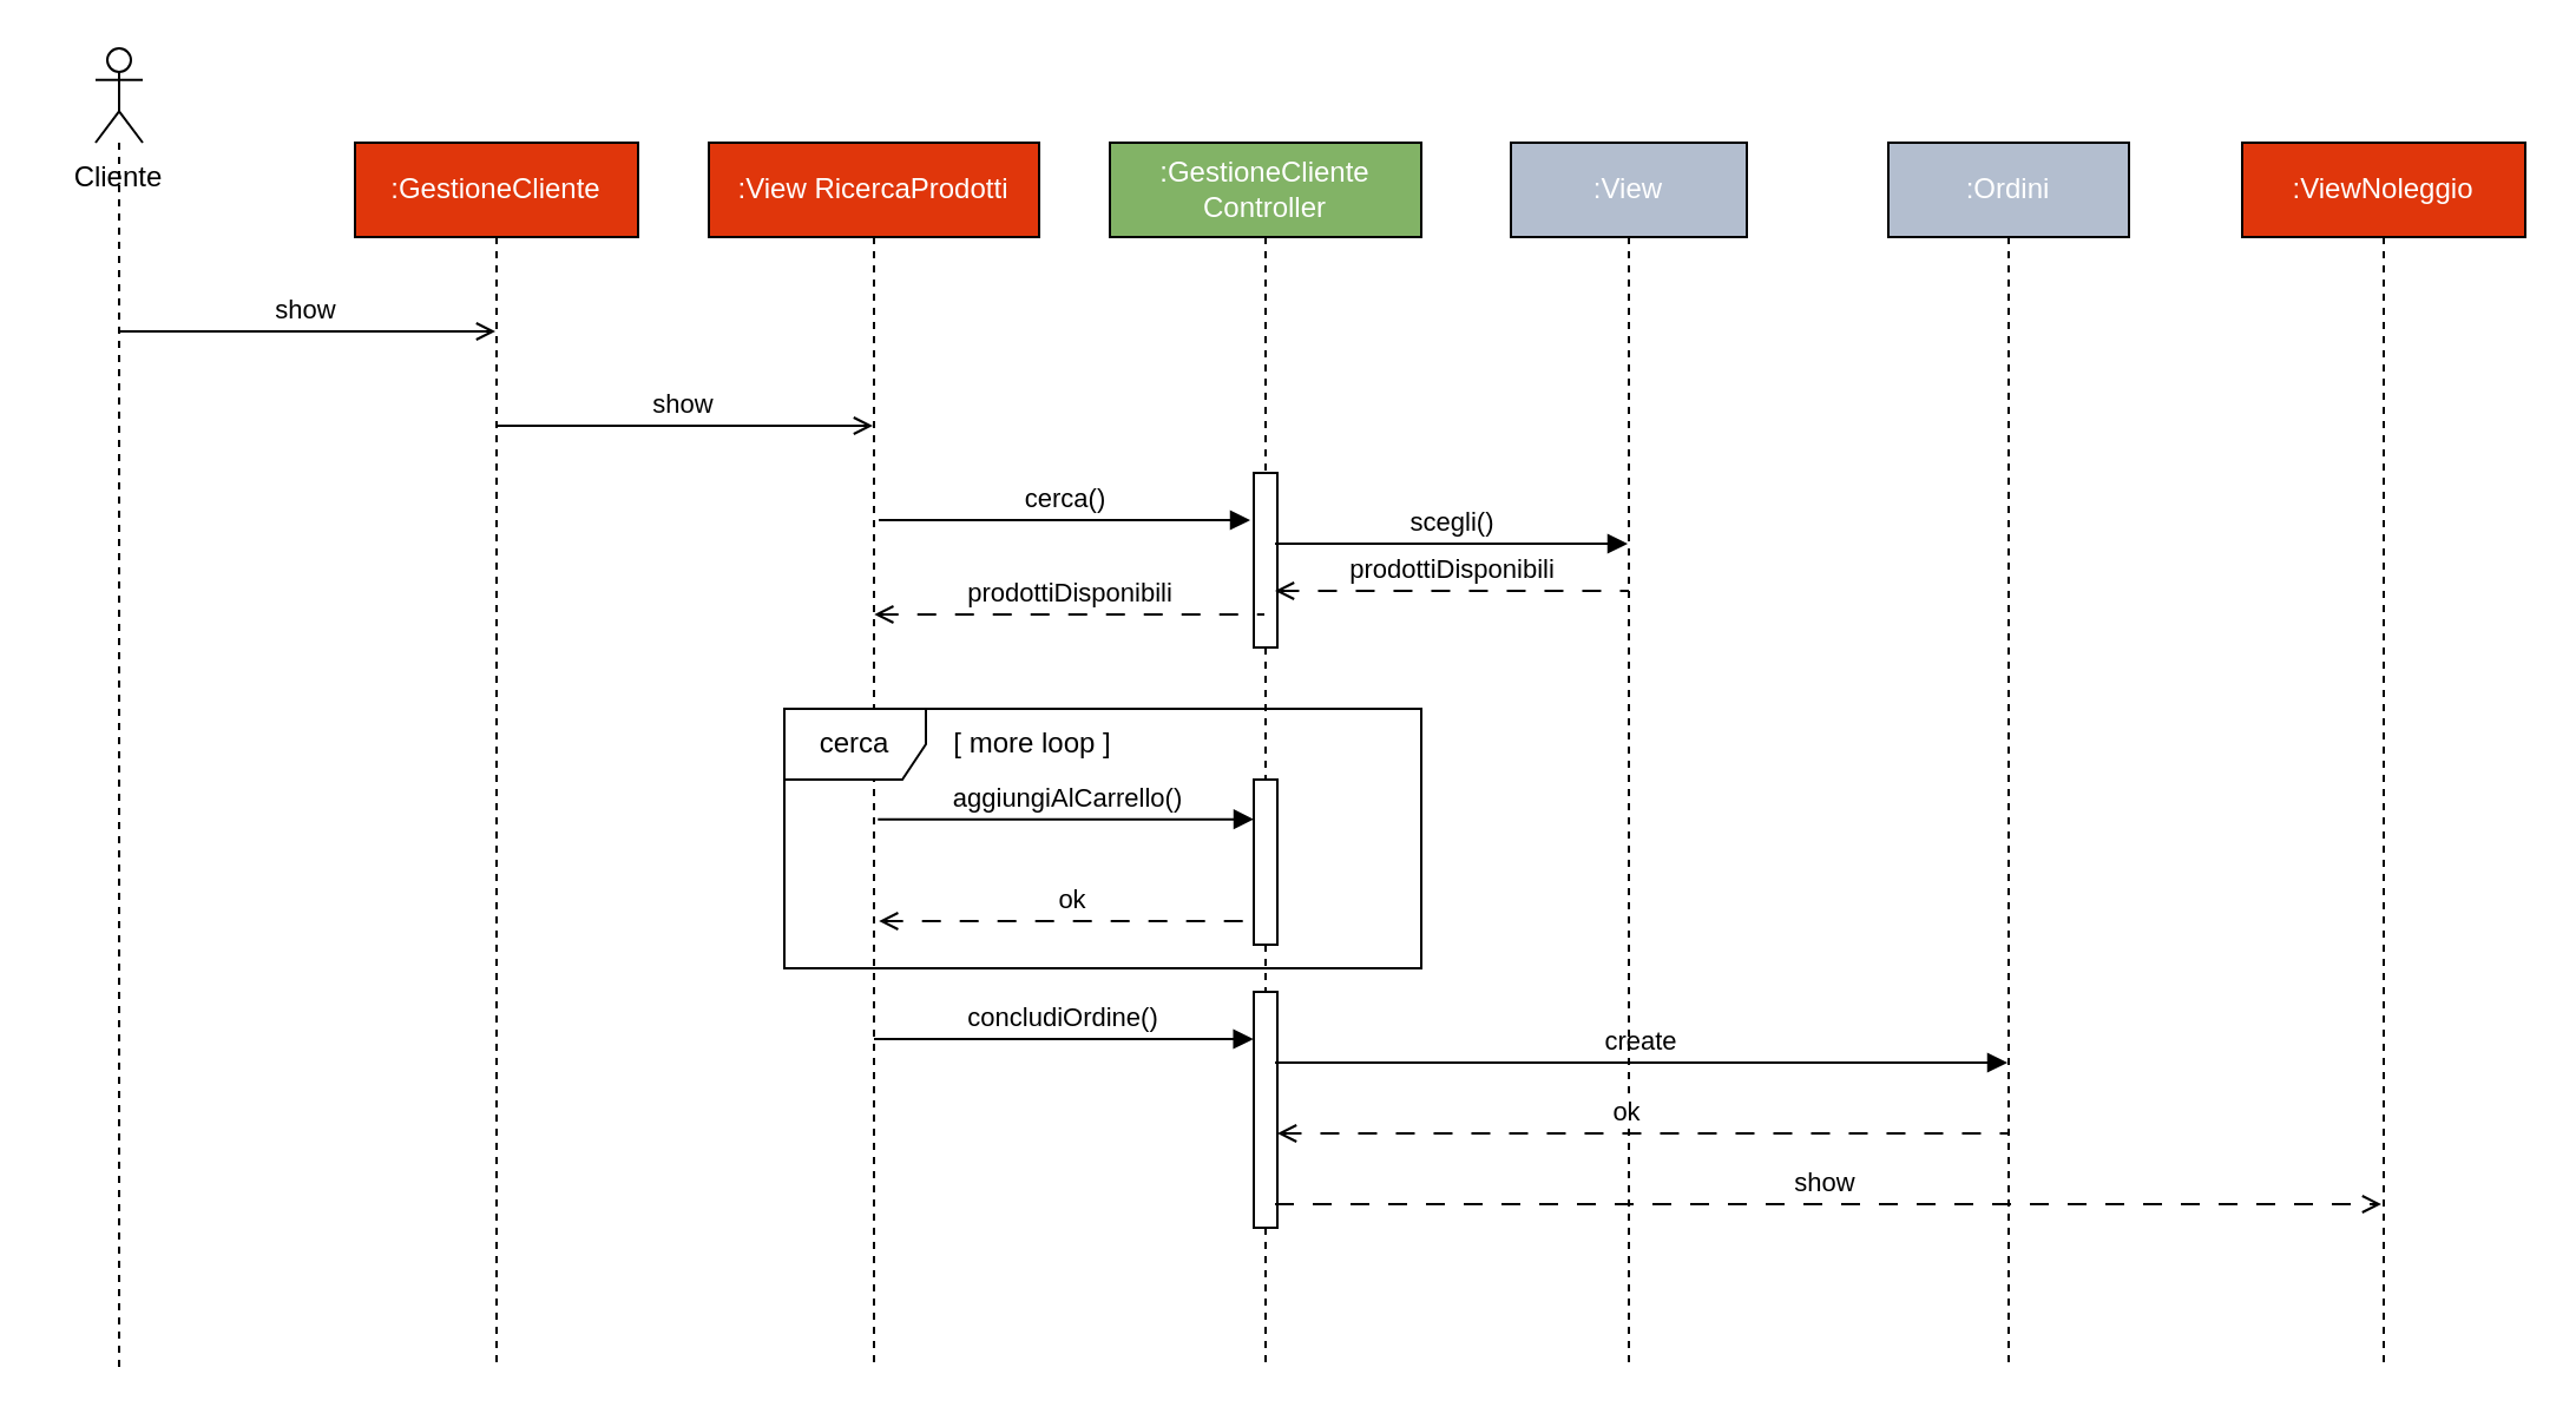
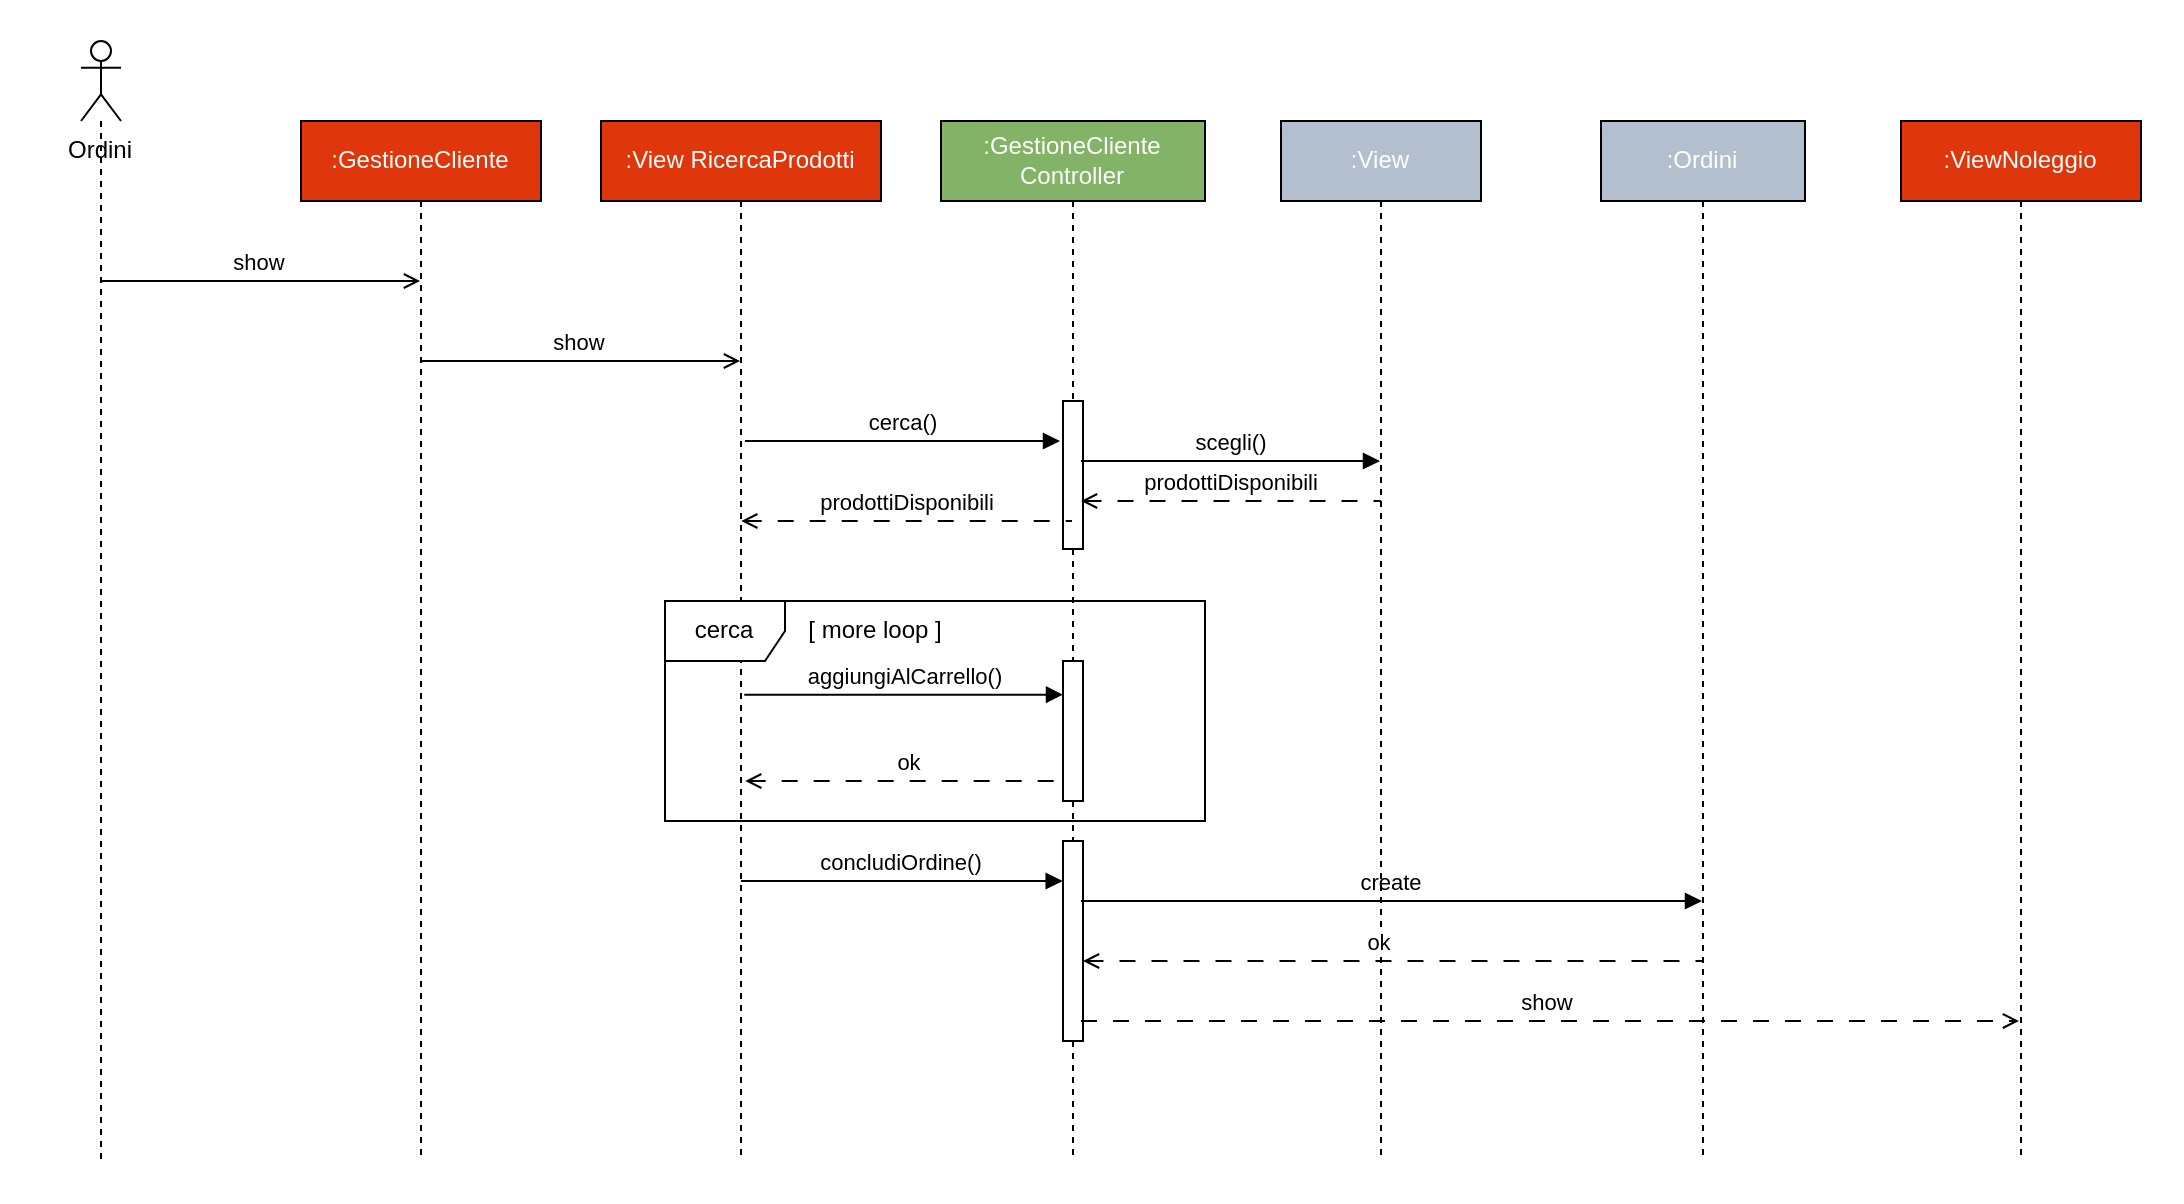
- <mxCell id="4" value="Cliente" style="text;strokeColor=none;align=center;fillColor=none;html=1;verticalAlign=middle;whiteSpace=wrap;rounded=0;" parent="1" vertex="1"><mxGeometry x="20" y="60" width="60" height="30" as="geometry" /></mxCell>
+ <mxCell id="4" value="Ordini" style="text;strokeColor=none;align=center;fillColor=none;html=1;verticalAlign=middle;whiteSpace=wrap;rounded=0;" parent="1" vertex="1"><mxGeometry x="20" y="60" width="60" height="30" as="geometry" /></mxCell>
